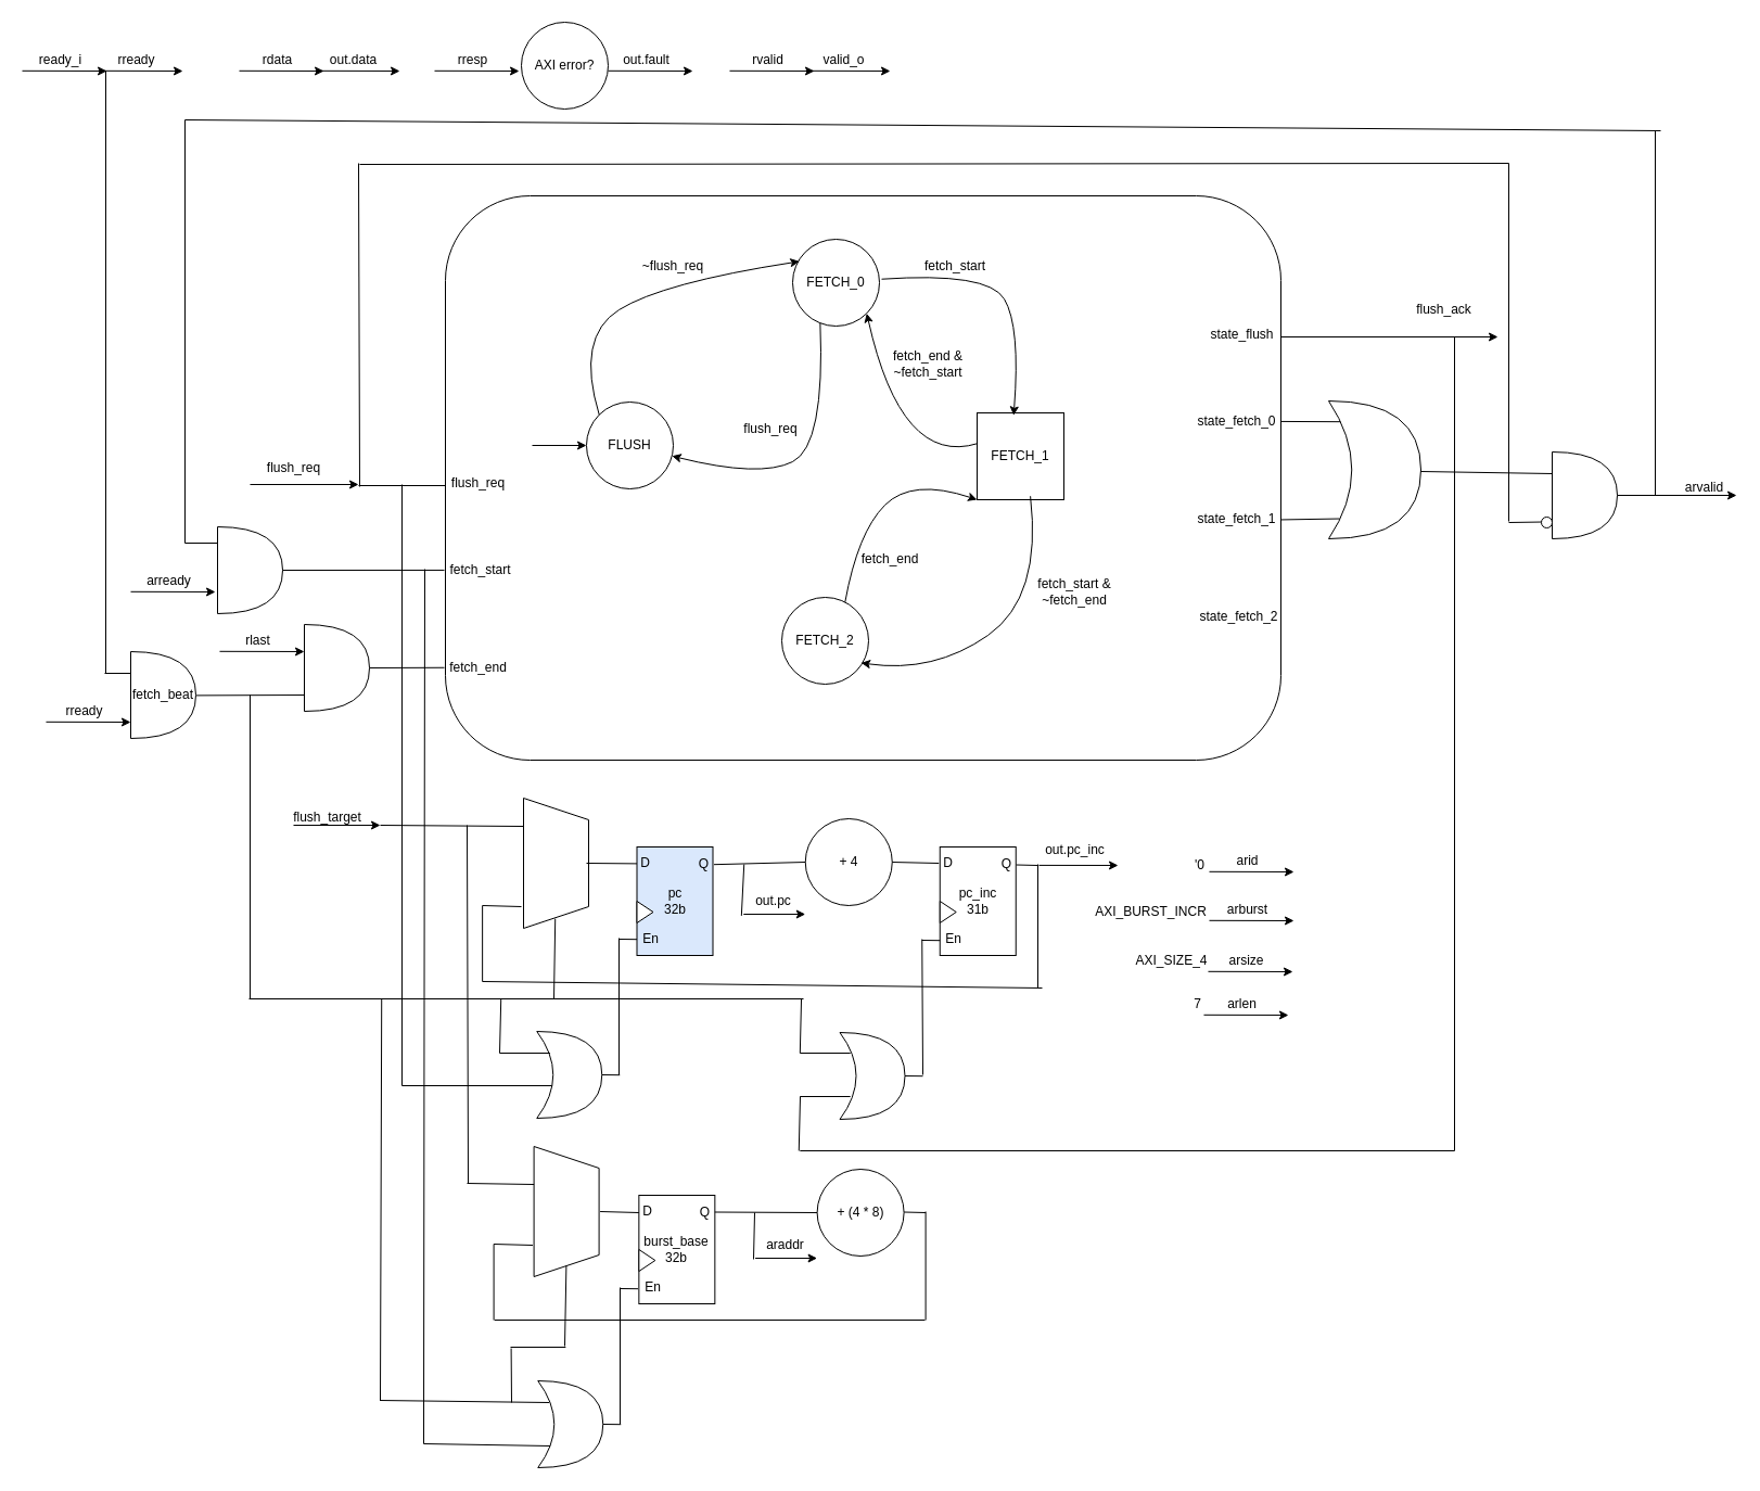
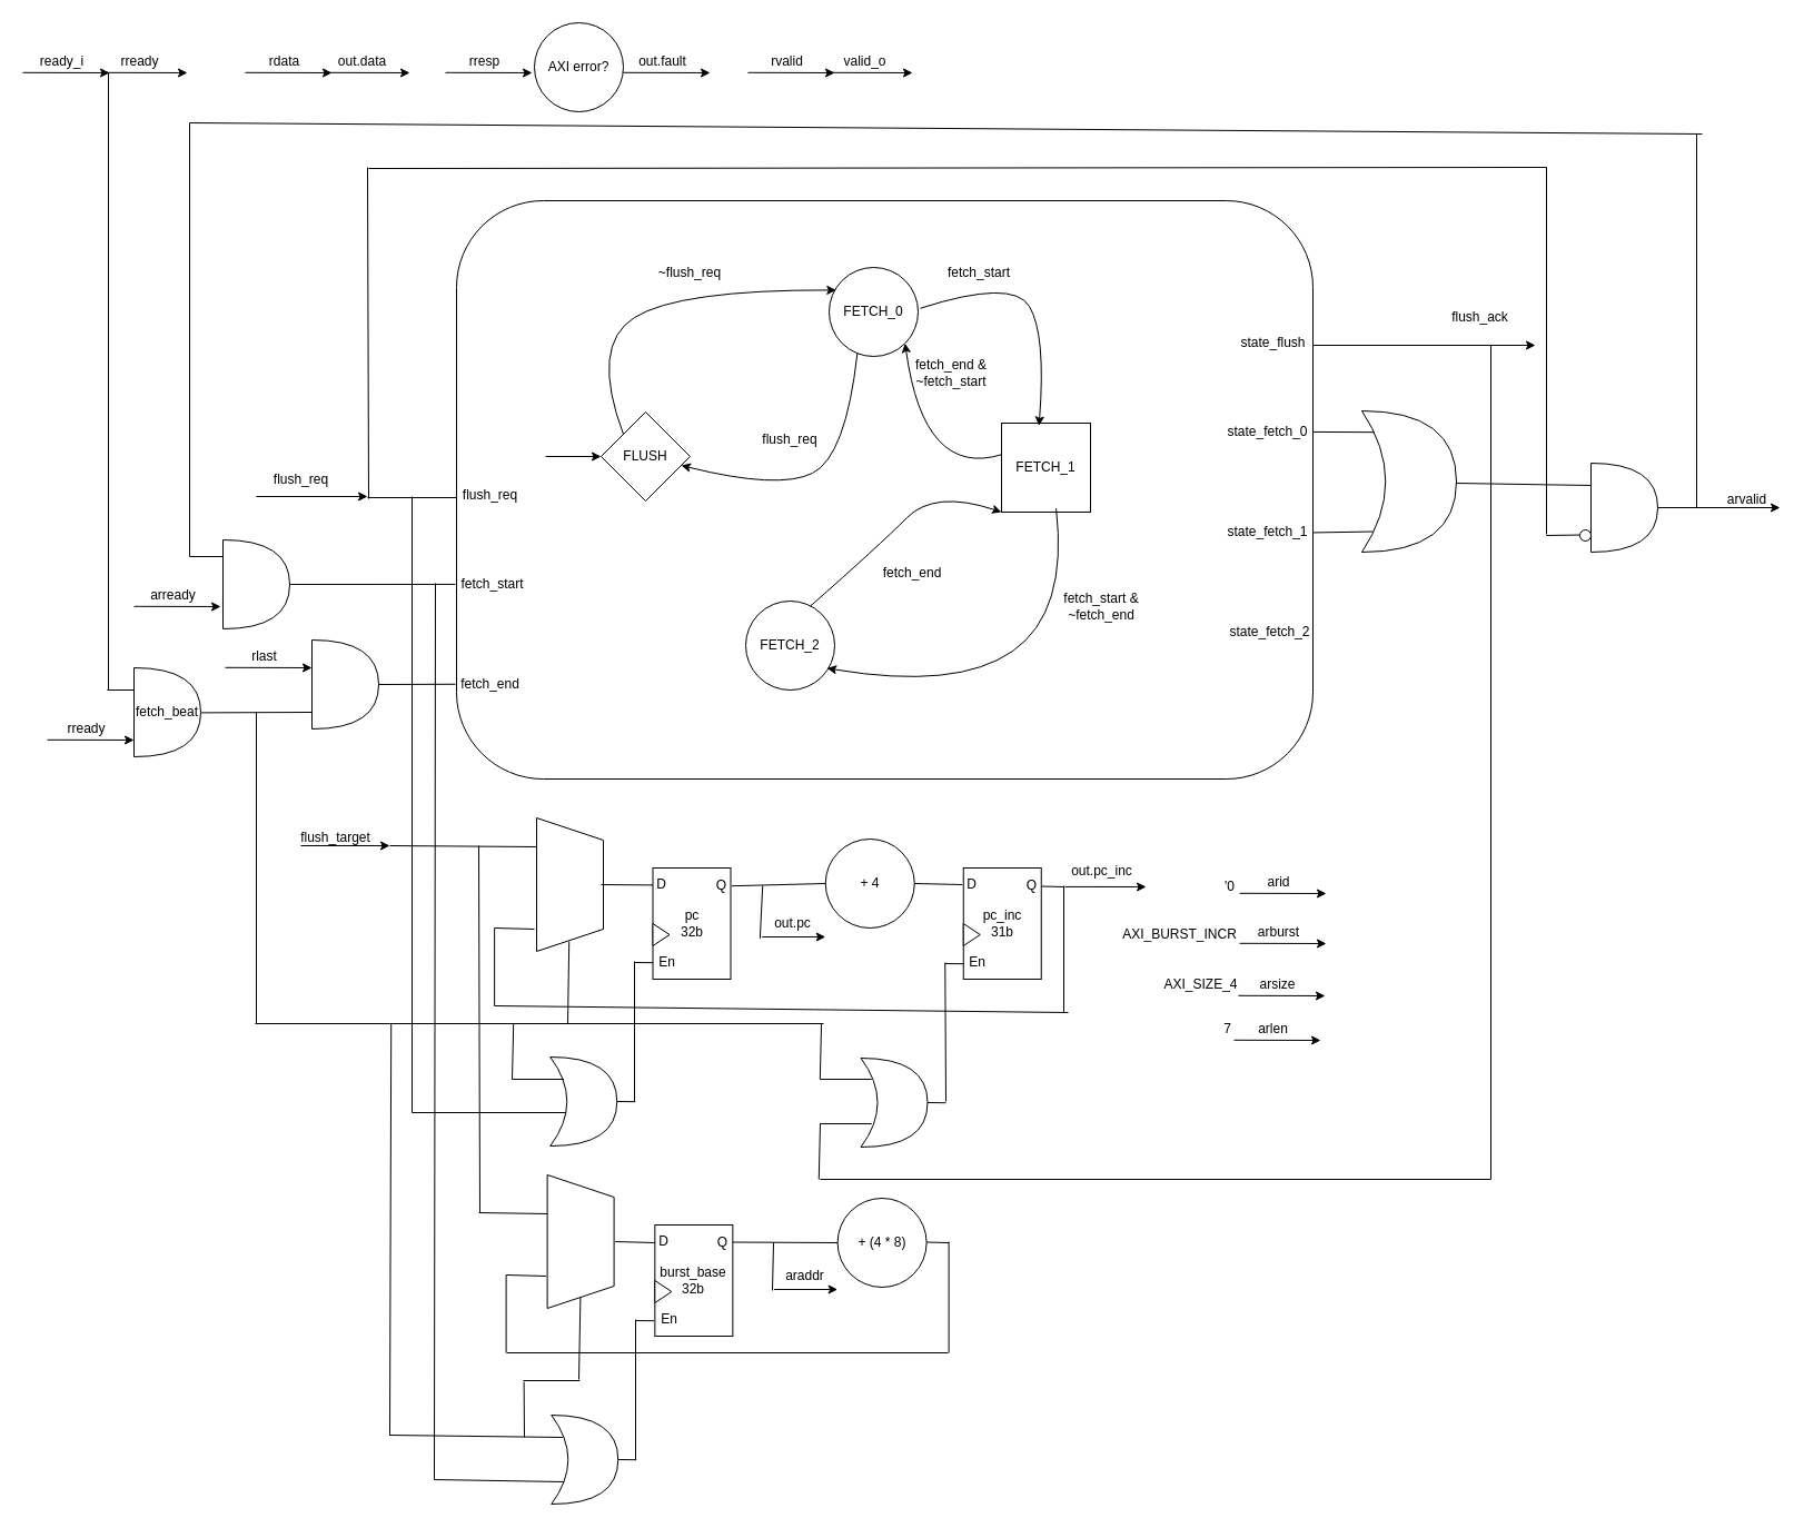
- <mxCell id="8" value="FETCH_0" style="ellipse;whiteSpace=wrap;html=1;aspect=fixed;" parent="1" vertex="1"><mxGeometry x="730" y="220" width="80" height="80" as="geometry" /></mxCell>
+ <mxCell id="8" value="FETCH_0" style="ellipse;whiteSpace=wrap;html=1;aspect=fixed;" parent="1" vertex="1"><mxGeometry x="745" y="240" width="80" height="80" as="geometry" /></mxCell>
- <mxCell id="7" value="FLUSH" style="ellipse;whiteSpace=wrap;html=1;aspect=fixed;" parent="1" vertex="1"><mxGeometry x="540" y="370" width="80" height="80" as="geometry" /></mxCell>
+ <mxCell id="7" value="FLUSH" style="rhombus;whiteSpace=wrap;html=1;aspect=fixed;" parent="1" vertex="1"><mxGeometry x="540" y="370" width="80" height="80" as="geometry" /></mxCell>
- <mxCell id="10" value="FETCH_2" style="ellipse;whiteSpace=wrap;html=1;aspect=fixed;" parent="1" vertex="1"><mxGeometry x="720" y="550" width="80" height="80" as="geometry" /></mxCell>
+ <mxCell id="10" value="FETCH_2" style="ellipse;whiteSpace=wrap;html=1;aspect=fixed;" parent="1" vertex="1"><mxGeometry x="670" y="540" width="80" height="80" as="geometry" /></mxCell>
- <mxCell id="45" value="&lt;div&gt;pc&lt;/div&gt;&lt;div&gt;32b&lt;br&gt;&lt;/div&gt;" style="rounded=0;whiteSpace=wrap;html=1;fillColor=#dae8fc;" parent="1" vertex="1"><mxGeometry x="586.5" y="780" width="70" height="100" as="geometry" /></mxCell>
+ <mxCell id="45" value="&lt;div&gt;pc&lt;/div&gt;&lt;div&gt;32b&lt;br&gt;&lt;/div&gt;" style="rounded=0;whiteSpace=wrap;html=1;" parent="1" vertex="1"><mxGeometry x="586.5" y="780" width="70" height="100" as="geometry" /></mxCell>
